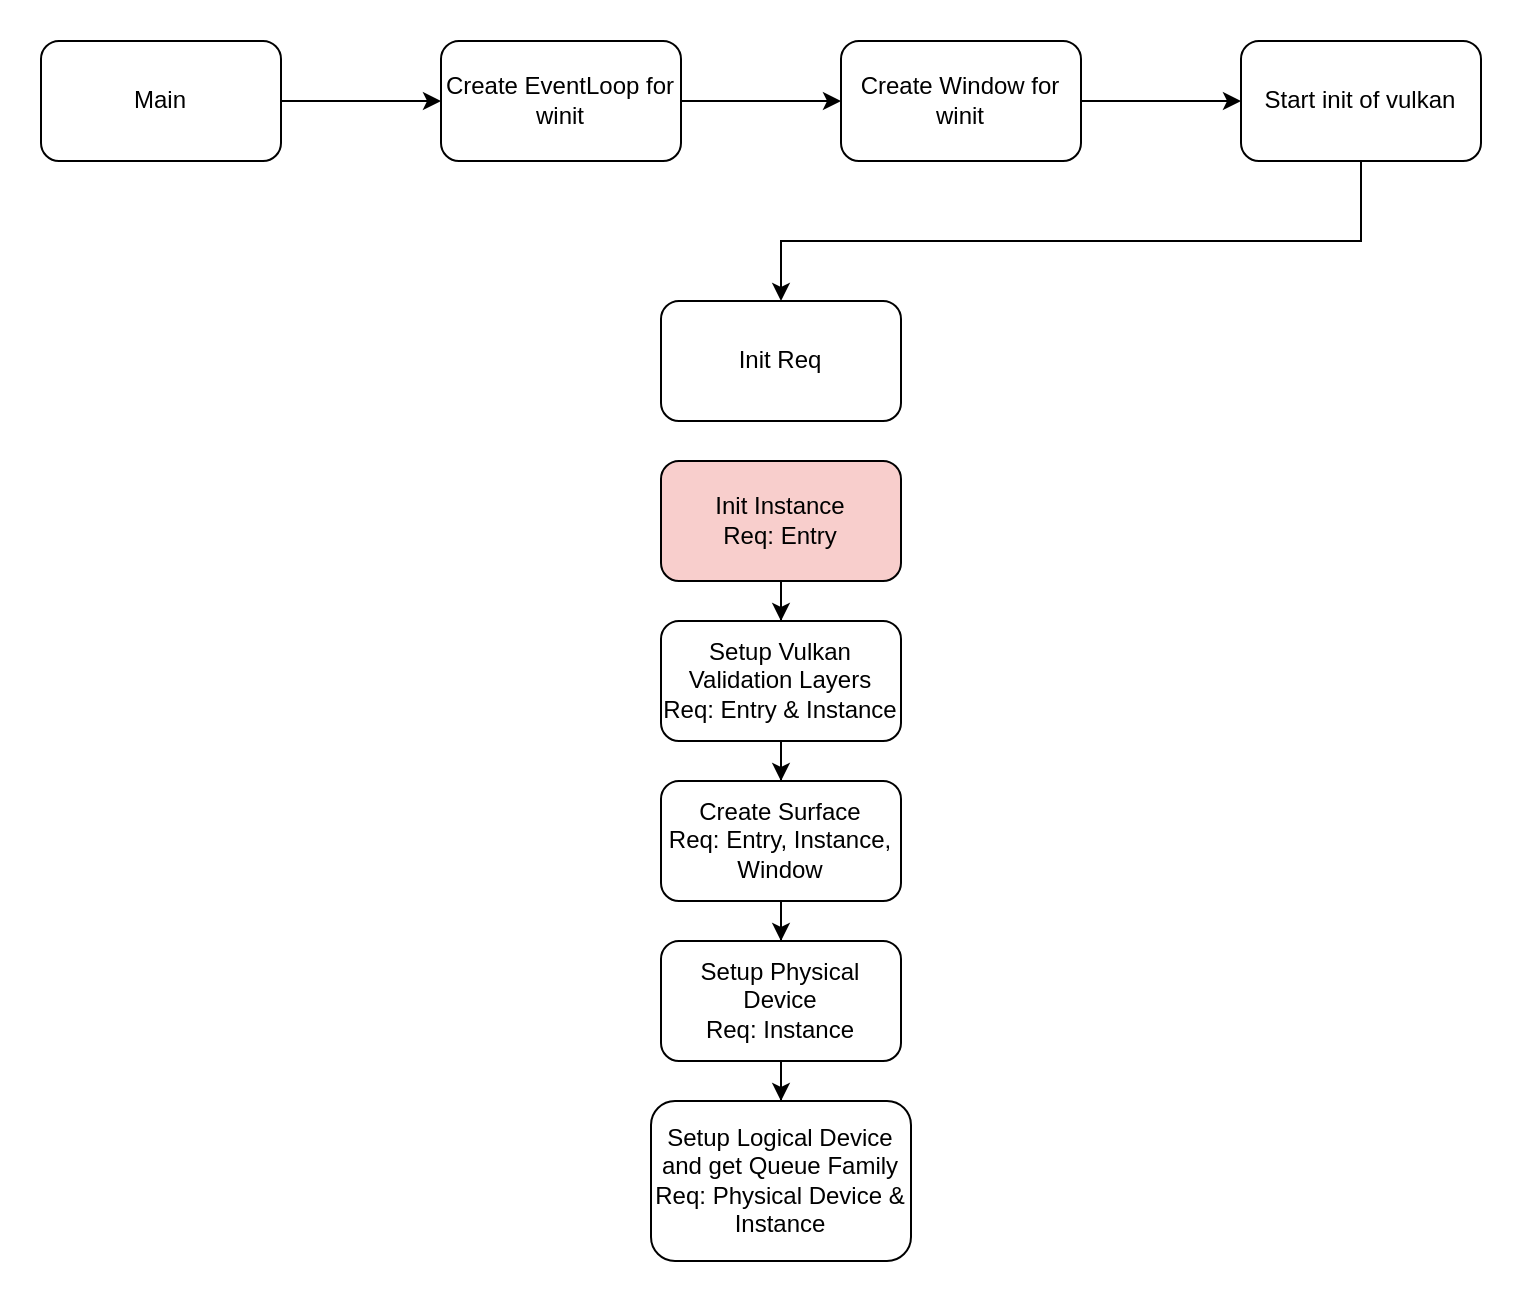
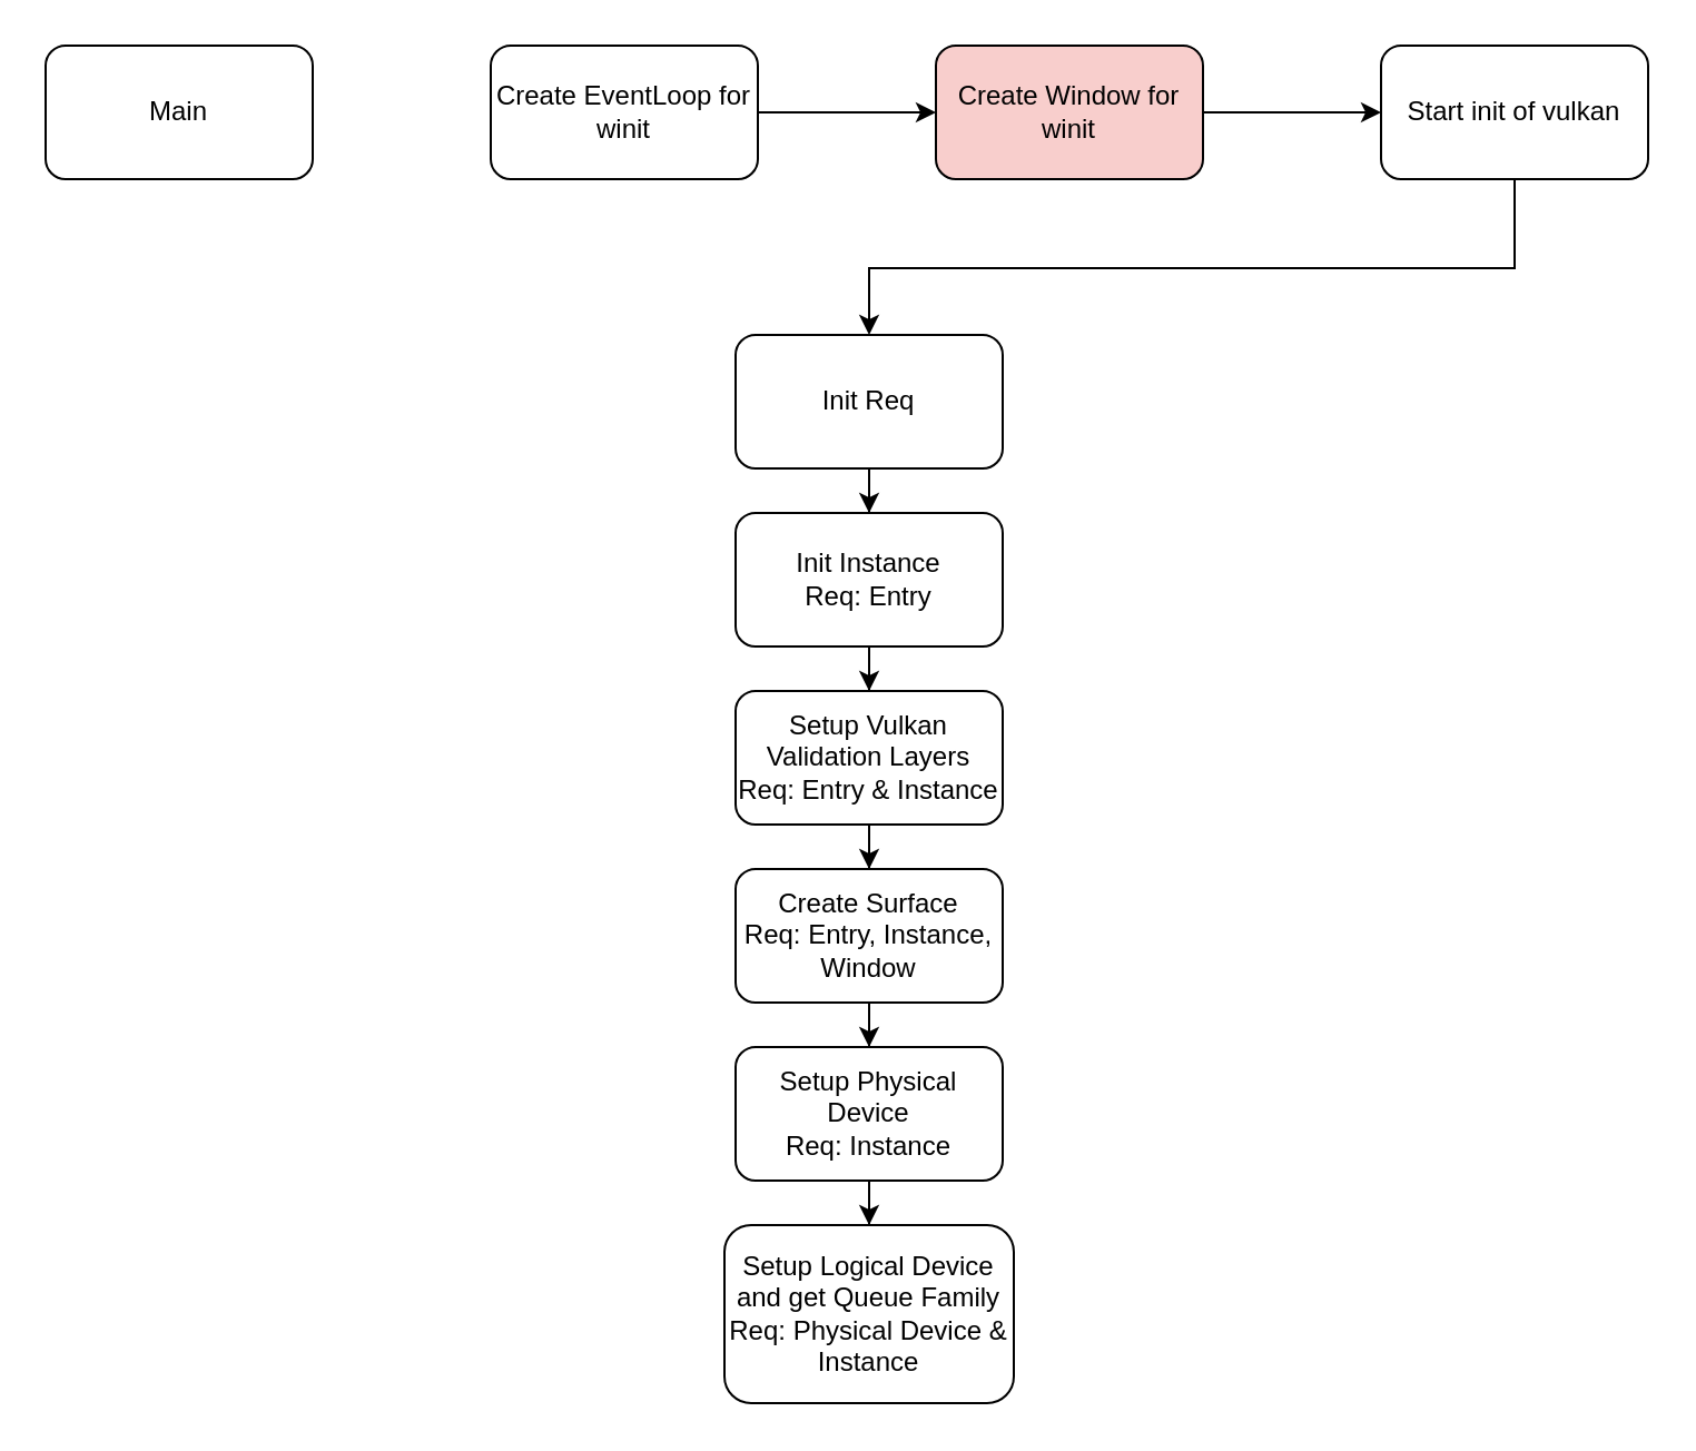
- <mxCell id="2" value="" style="edgeStyle=orthogonalEdgeStyle;rounded=0;orthogonalLoop=1;jettySize=auto;html=1;" edge="1" parent="1" source="3" target="5"><mxGeometry relative="1" as="geometry" /></mxCell>
- <mxCell id="7" value="Create Window for winit" style="whiteSpace=wrap;html=1;rounded=1;" vertex="1" parent="1"><mxGeometry x="420" y="20" width="120" height="60" as="geometry" /></mxCell>
+ <mxCell id="7" value="Create Window for winit" style="whiteSpace=wrap;html=1;rounded=1;fillColor=#f8cecc;" vertex="1" parent="1"><mxGeometry x="420" y="20" width="120" height="60" as="geometry" /></mxCell>
+ <mxCell id="10" value="" style="edgeStyle=orthogonalEdgeStyle;rounded=0;orthogonalLoop=1;jettySize=auto;html=1;" edge="1" parent="1" source="11" target="13"><mxGeometry relative="1" as="geometry" /></mxCell>
- <mxCell id="13" value="&lt;div&gt;Init Instance&lt;/div&gt;&lt;div&gt;Req: Entry&lt;br&gt;&lt;/div&gt;" style="whiteSpace=wrap;html=1;rounded=1;fillColor=#f8cecc;" vertex="1" parent="1"><mxGeometry x="330" y="230" width="120" height="60" as="geometry" /></mxCell>
+ <mxCell id="13" value="&lt;div&gt;Init Instance&lt;/div&gt;&lt;div&gt;Req: Entry&lt;br&gt;&lt;/div&gt;" style="whiteSpace=wrap;html=1;rounded=1;" vertex="1" parent="1"><mxGeometry x="330" y="230" width="120" height="60" as="geometry" /></mxCell>
